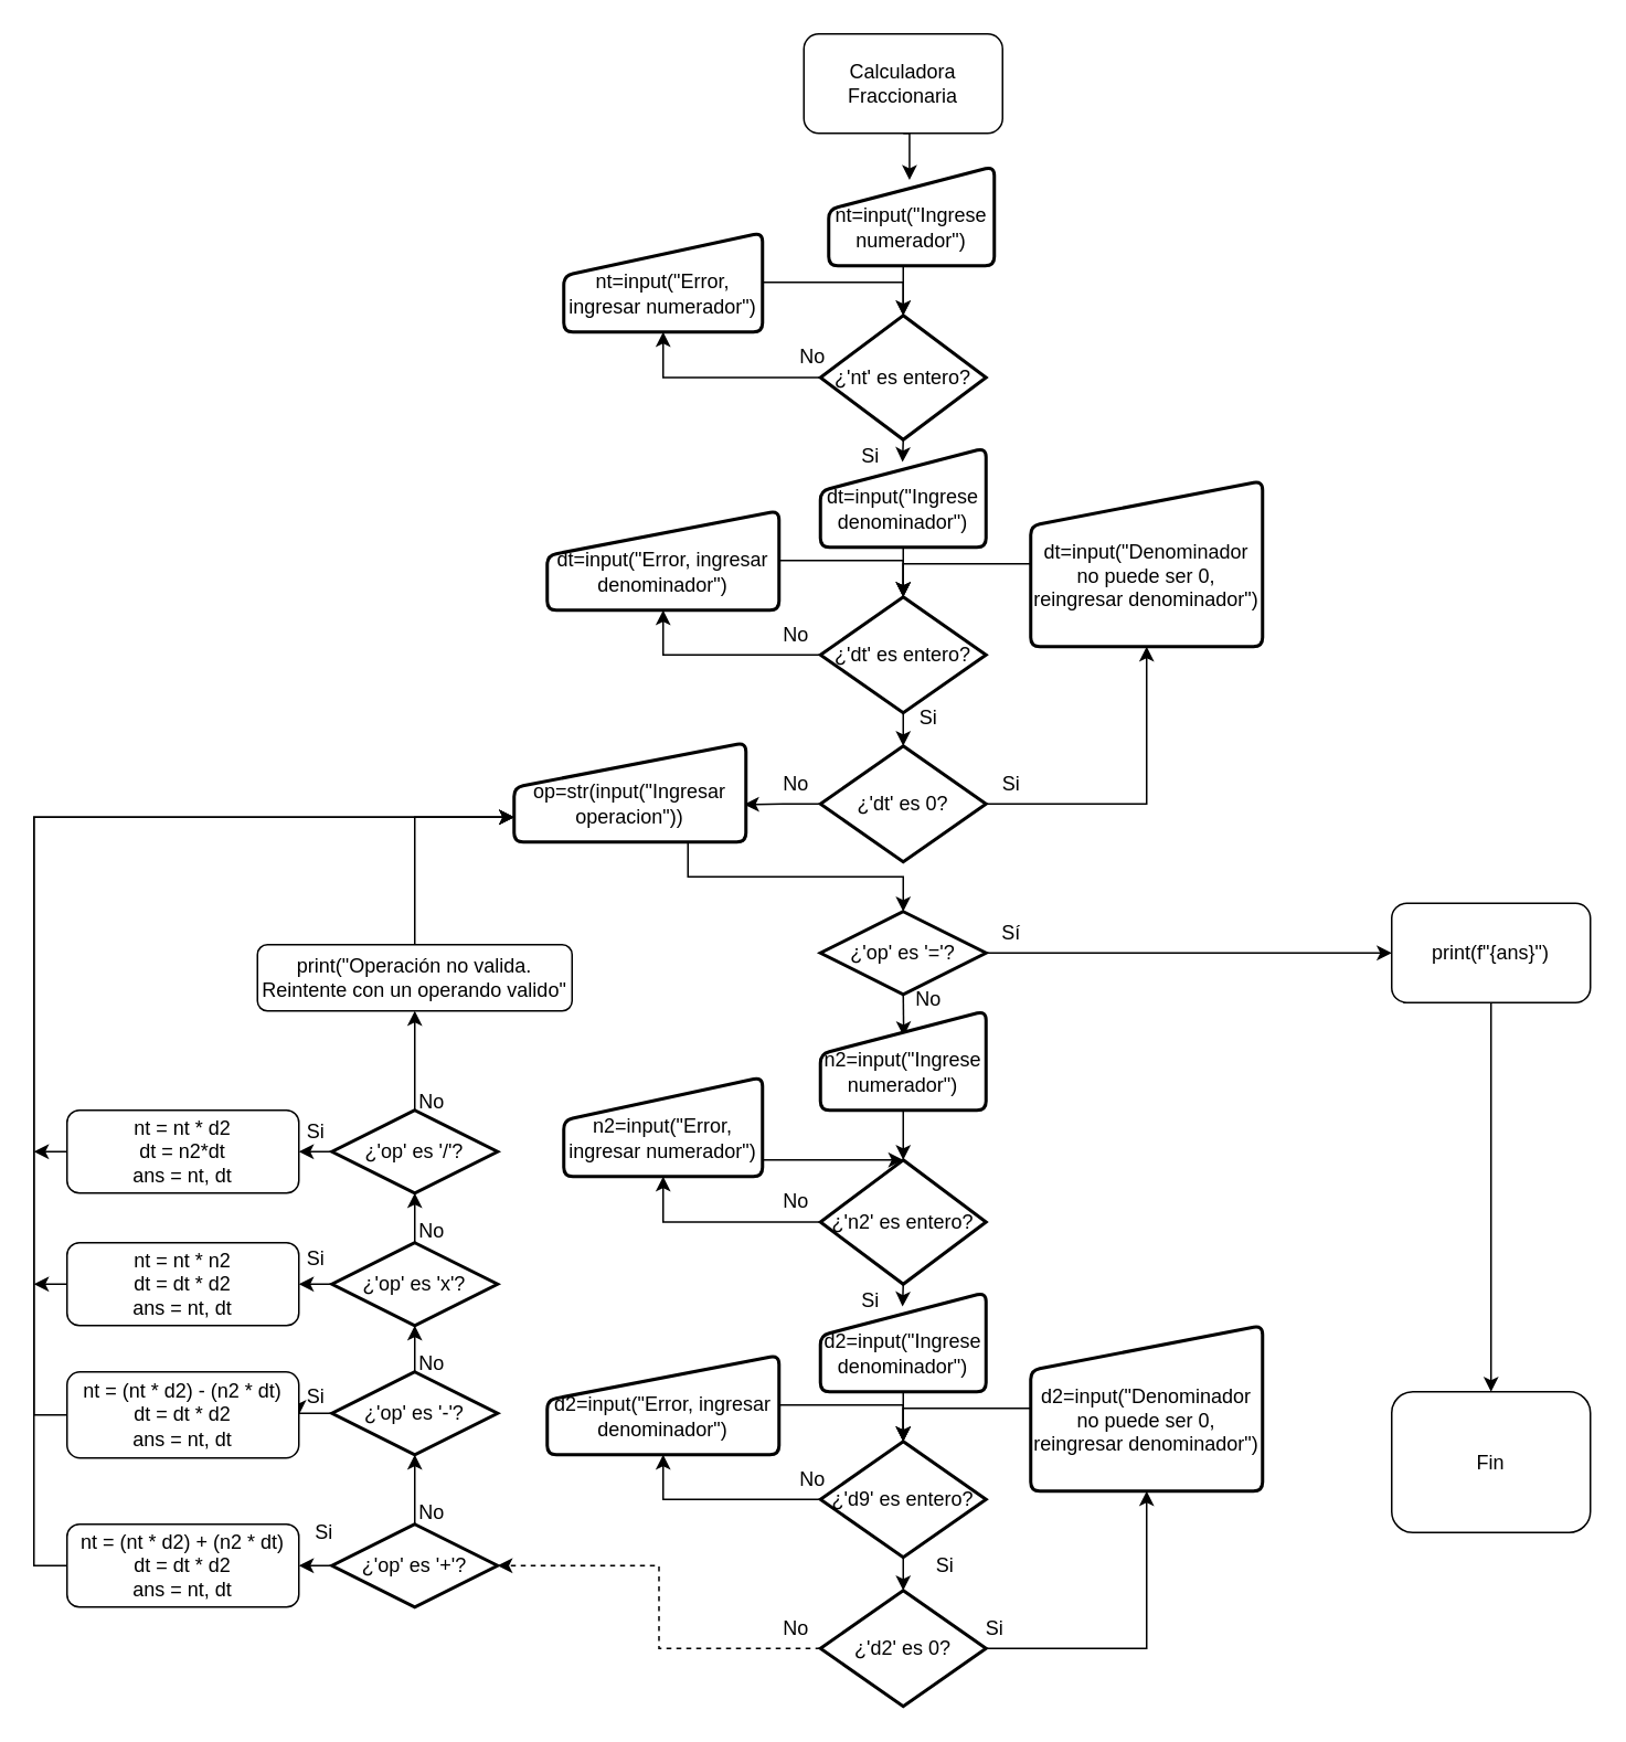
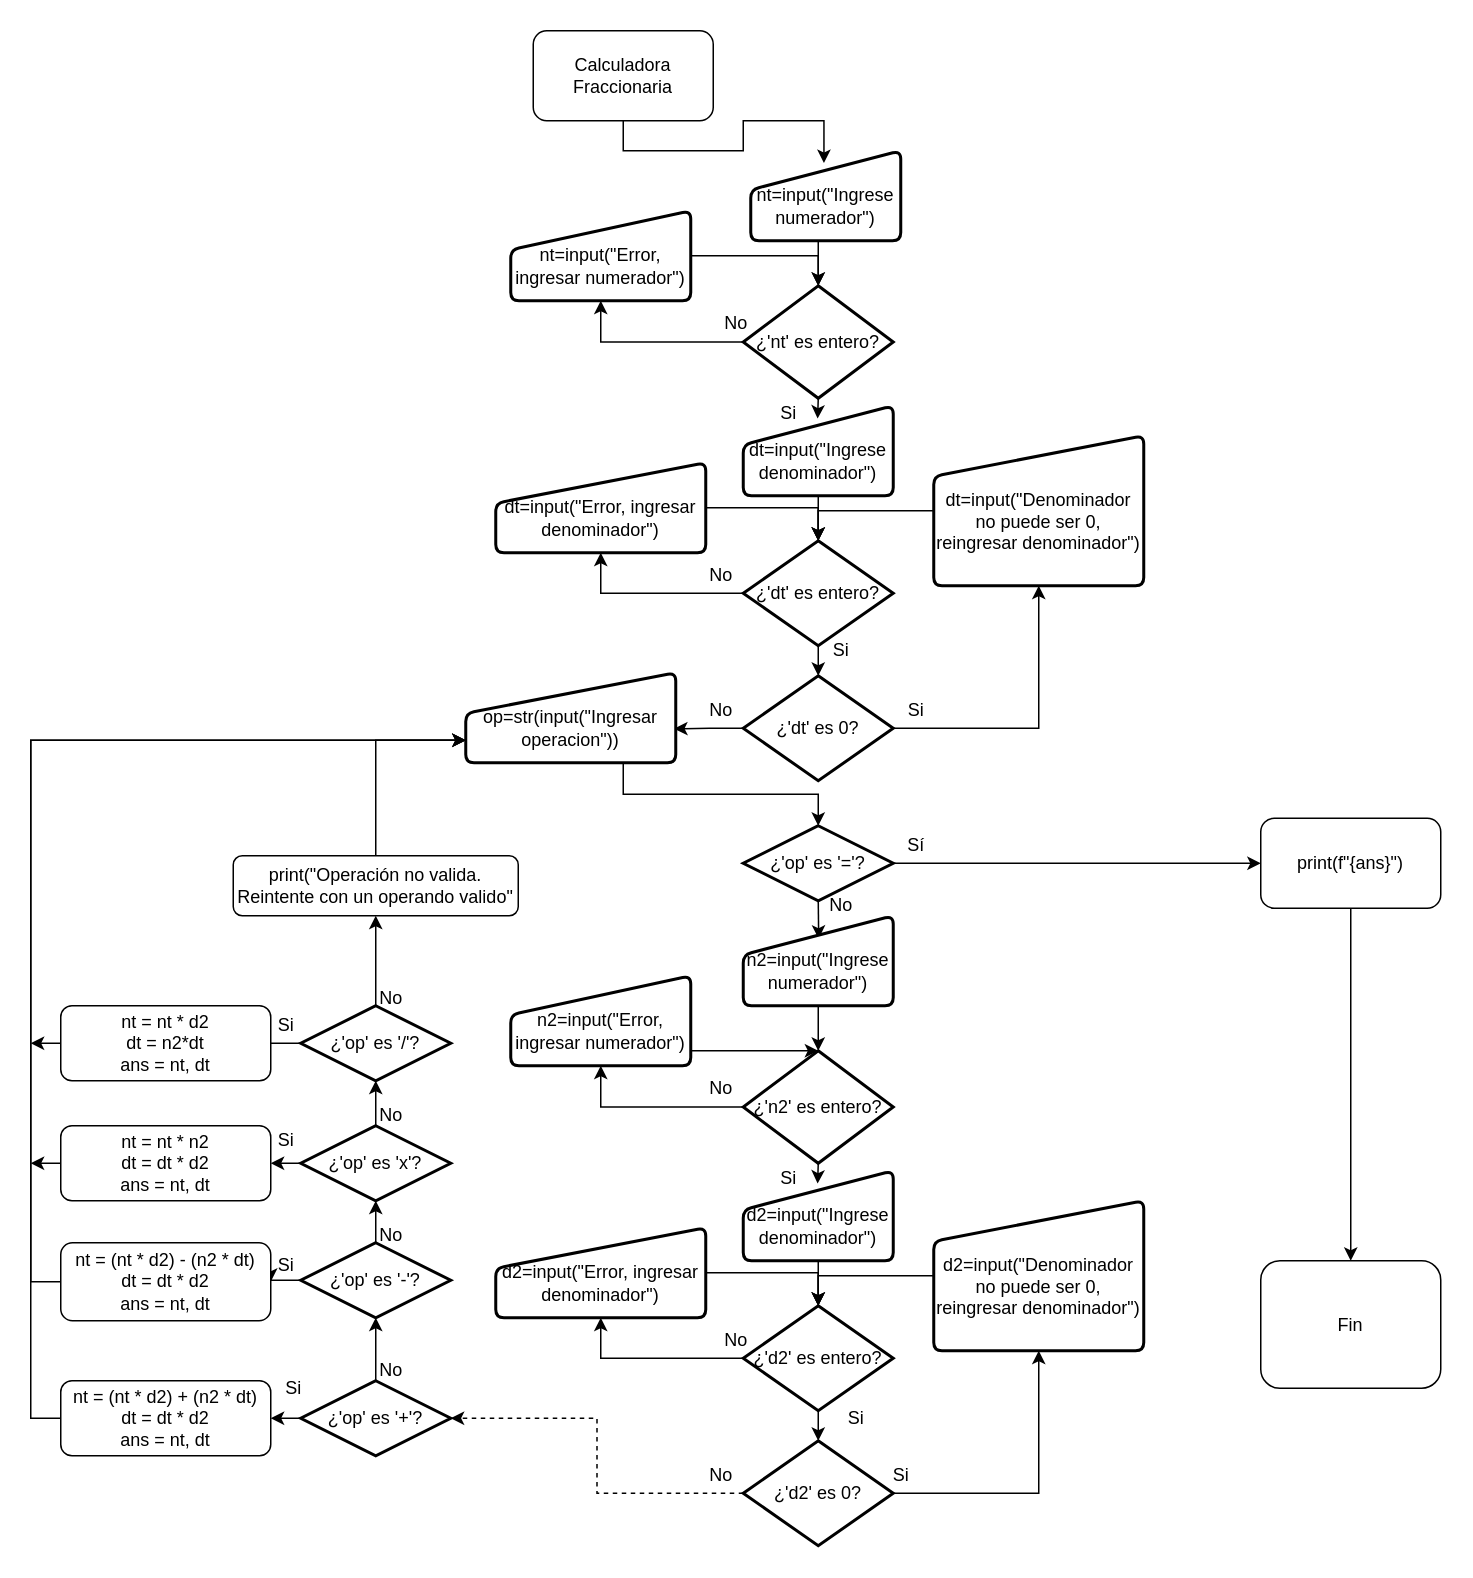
- <mxCell id="3" value="Calculadora Fraccionaria" style="rounded=1;whiteSpace=wrap;html=1;" vertex="1" parent="1"><mxGeometry x="485" y="20" width="120" height="60" as="geometry" /></mxCell>
+ <mxCell id="3" value="Calculadora Fraccionaria" style="rounded=1;whiteSpace=wrap;html=1;" vertex="1" parent="1"><mxGeometry x="355" y="20" width="120" height="60" as="geometry" /></mxCell>
- <mxCell id="57" style="edgeStyle=orthogonalEdgeStyle;rounded=0;orthogonalLoop=1;jettySize=auto;html=1;exitX=0;exitY=0.5;exitDx=0;exitDy=0;exitPerimeter=0;entryX=1;entryY=0.5;entryDx=0;entryDy=0;" edge="1" parent="1" source="58" target="68"><mxGeometry relative="1" as="geometry" /></mxCell>
+ <mxCell id="57" style="edgeStyle=orthogonalEdgeStyle;rounded=0;orthogonalLoop=1;jettySize=auto;html=1;exitX=0;exitY=0.5;exitDx=0;exitDy=0;exitPerimeter=0;entryX=1;entryY=0.5;entryDx=0;entryDy=0;endArrow=none;" edge="1" parent="1" source="58" target="68"><mxGeometry relative="1" as="geometry" /></mxCell>
- <mxCell id="39" value="¿'d9' es entero?" style="strokeWidth=2;html=1;shape=mxgraph.flowchart.decision;whiteSpace=wrap;" vertex="1" parent="1"><mxGeometry x="495" y="870" width="100" height="70" as="geometry" /></mxCell>
+ <mxCell id="39" value="¿'d2' es entero?" style="strokeWidth=2;html=1;shape=mxgraph.flowchart.decision;whiteSpace=wrap;" vertex="1" parent="1"><mxGeometry x="495" y="870" width="100" height="70" as="geometry" /></mxCell>
